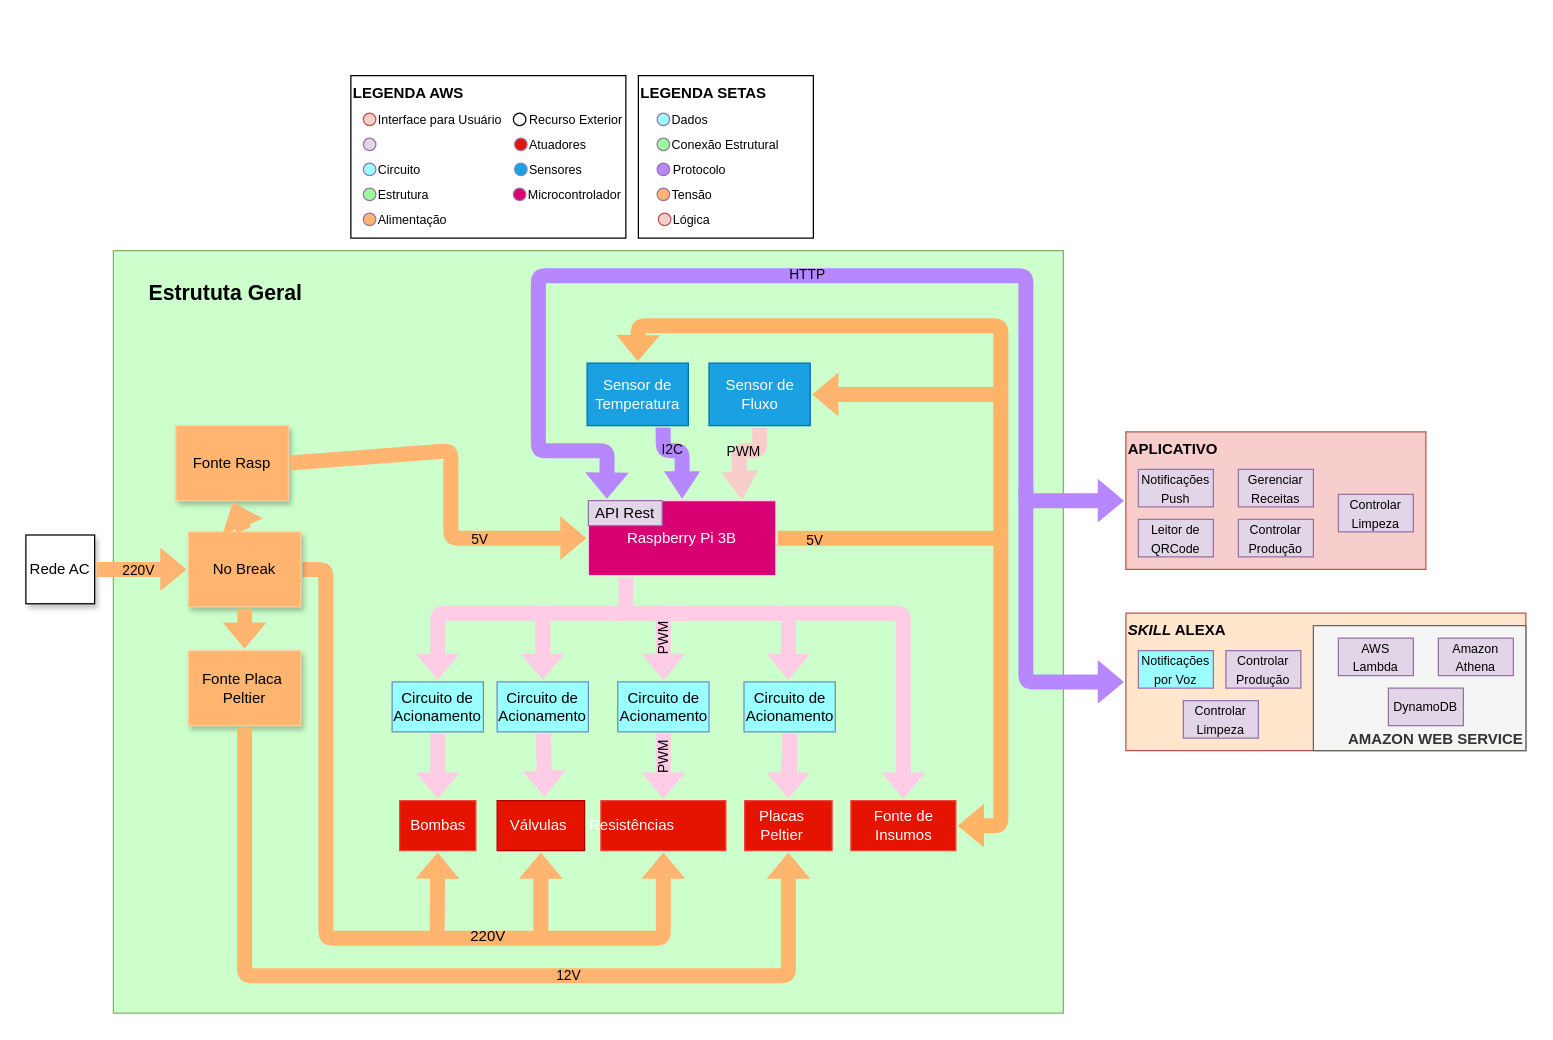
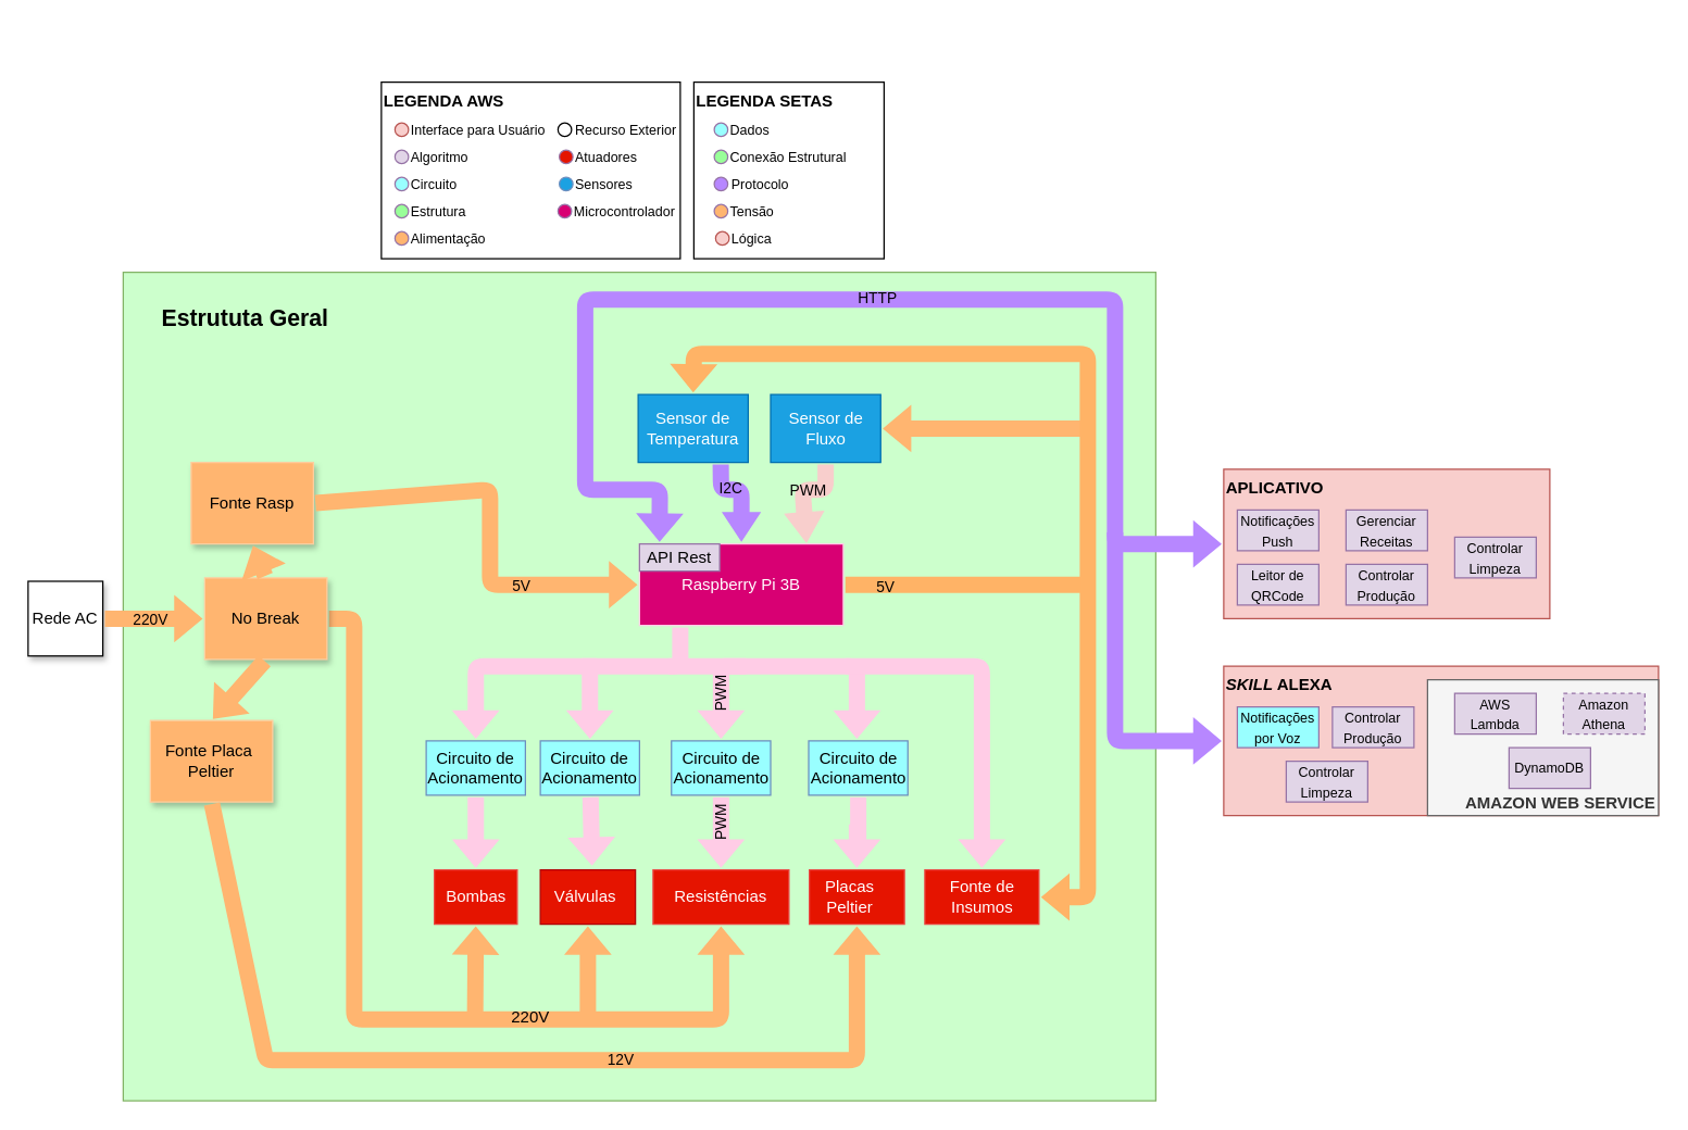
+ <mxCell id="22" value="&lt;span style=&quot;font-size: 10px&quot;&gt;Algoritmo&lt;/span&gt;" style="text;html=1;strokeColor=none;fillColor=none;align=left;verticalAlign=middle;whiteSpace=wrap;rounded=0;fontSize=10;" parent="1" vertex="1"><mxGeometry x="300" y="105" width="110" height="20" as="geometry" /></mxCell>
- <mxCell id="2" value="&lt;i&gt;SKILL&lt;/i&gt; ALEXA" style="rounded=0;whiteSpace=wrap;html=1;fillColor=#ffe6cc;strokeColor=#b85450;verticalAlign=top;align=left;fontStyle=1;" parent="1" vertex="1"><mxGeometry x="900" y="490" width="320" height="110" as="geometry" /></mxCell>
+ <mxCell id="2" value="&lt;i&gt;SKILL&lt;/i&gt; ALEXA" style="rounded=0;whiteSpace=wrap;html=1;fillColor=#f8cecc;strokeColor=#b85450;verticalAlign=top;align=left;fontStyle=1" parent="1" vertex="1"><mxGeometry x="900" y="490" width="320" height="110" as="geometry" /></mxCell>
- <mxCell id="6" value="&lt;font size=&quot;1&quot;&gt;Amazon Athena&lt;/font&gt;" style="rounded=0;whiteSpace=wrap;html=1;align=center;fillColor=#e1d5e7;strokeColor=#9673a6;" parent="1" vertex="1"><mxGeometry x="1150" y="510" width="60" height="30" as="geometry" /></mxCell>
+ <mxCell id="6" value="&lt;font size=&quot;1&quot;&gt;Amazon Athena&lt;/font&gt;" style="rounded=0;whiteSpace=wrap;html=1;align=center;fillColor=#e1d5e7;strokeColor=#9673a6;dashed=1;" parent="1" vertex="1"><mxGeometry x="1150" y="510" width="60" height="30" as="geometry" /></mxCell>
- <mxCell id="79" value="Fonte Placa&amp;nbsp;&lt;br&gt;Peltier" style="rounded=0;whiteSpace=wrap;html=1;shadow=1;fillColor=#FFB570;strokeColor=#FFCE9F;" parent="1" vertex="1"><mxGeometry x="150" y="520" width="90" height="60" as="geometry" /></mxCell>
+ <mxCell id="79" value="Fonte Placa&amp;nbsp;&lt;br&gt;Peltier" style="rounded=0;whiteSpace=wrap;html=1;shadow=1;fillColor=#FFB570;strokeColor=#FFCE9F;" parent="1" vertex="1"><mxGeometry x="110" y="530" width="90" height="60" as="geometry" /></mxCell>
- <mxCell id="59" value="Resist&lt;span&gt;&lt;font style=&quot;font-size: 12px&quot;&gt;ê&lt;/font&gt;&lt;/span&gt;&lt;span&gt;ncias&lt;/span&gt;" style="text;html=1;strokeColor=none;fillColor=none;align=center;verticalAlign=middle;whiteSpace=wrap;rounded=0;fontColor=#FFFFFF;" parent="1" vertex="1"><mxGeometry x="485" y="650" width="40" height="20" as="geometry" /></mxCell>
+ <mxCell id="59" value="Resist&lt;span&gt;&lt;font style=&quot;font-size: 12px&quot;&gt;ê&lt;/font&gt;&lt;/span&gt;&lt;span&gt;ncias&lt;/span&gt;" style="text;html=1;strokeColor=none;fillColor=none;align=center;verticalAlign=middle;whiteSpace=wrap;rounded=0;fontColor=#FFFFFF;" parent="1" vertex="1"><mxGeometry x="510" y="650" width="40" height="20" as="geometry" /></mxCell>
